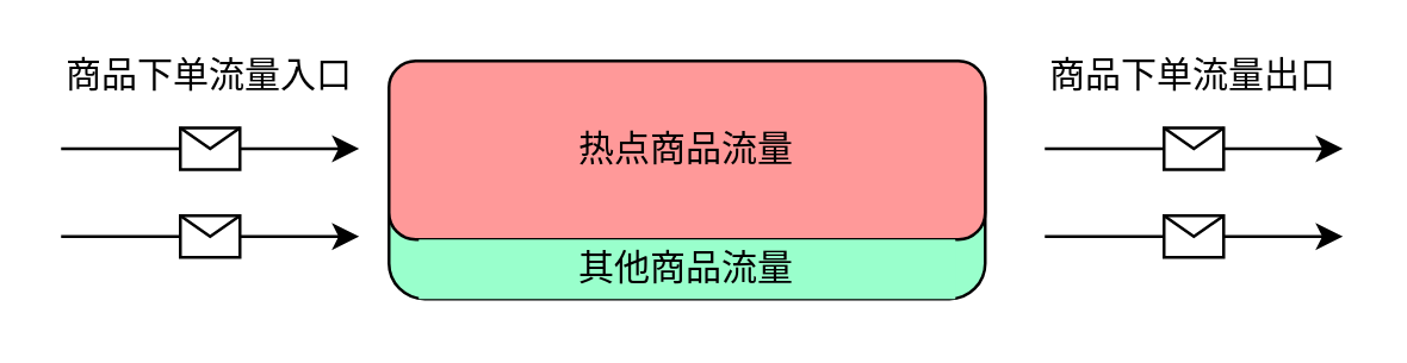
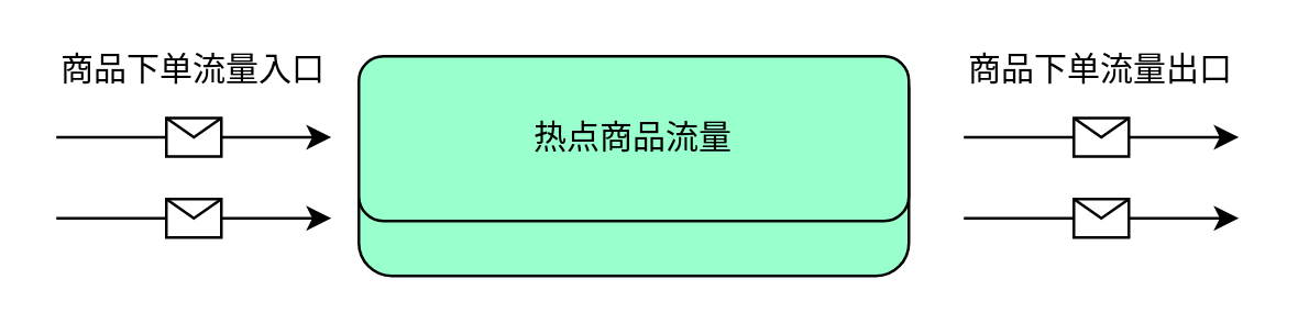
- <mxCell id="3" value="热点商品流量" style="rounded=1;whiteSpace=wrap;html=1;fillColor=#FF9999;" vertex="1" parent="1"><mxGeometry x="130" y="20" width="200" height="60" as="geometry" /></mxCell>
+ <mxCell id="3" value="热点商品流量" style="rounded=1;whiteSpace=wrap;html=1;fillColor=#99ffcc;" vertex="1" parent="1"><mxGeometry x="130" y="20" width="200" height="60" as="geometry" /></mxCell>
- <mxCell id="4" value="其他商品流量" style="rounded=0;whiteSpace=wrap;html=1;fillColor=#99FFCC;strokeColor=none;" vertex="1" parent="1"><mxGeometry x="140" y="80" width="180" height="20" as="geometry" /></mxCell>
